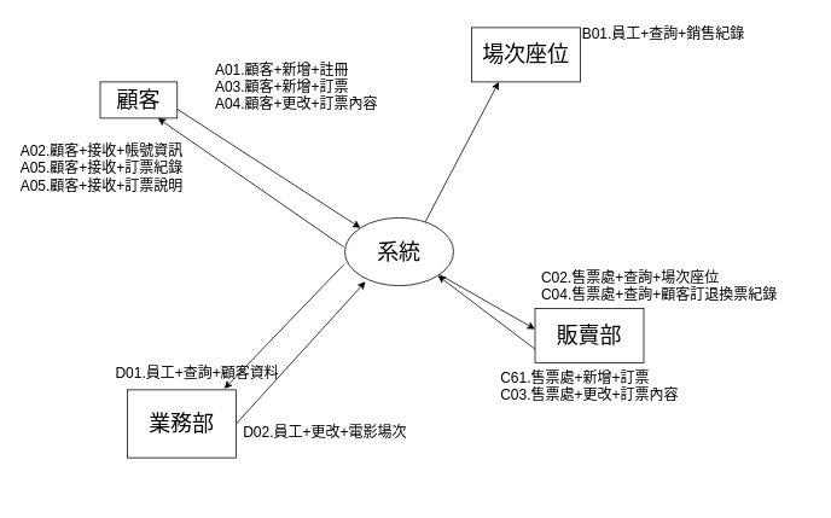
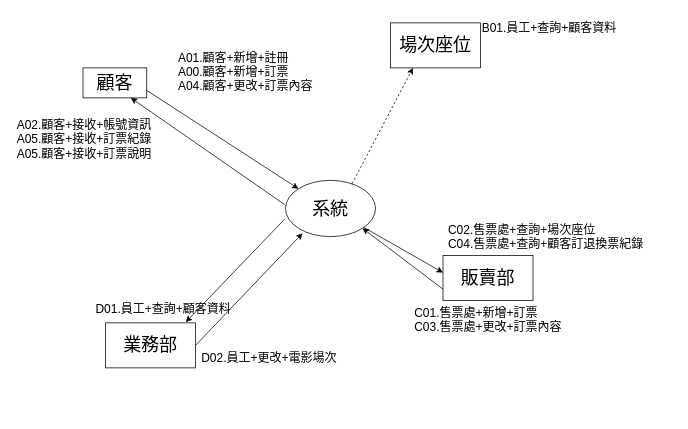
- <mxCell id="11" value="B01.員工+查詢+銷售紀錄" style="text;html=1;strokeColor=none;fillColor=none;align=left;verticalAlign=top;whiteSpace=wrap;rounded=0;fontSize=16;horizontal=1;" vertex="1" parent="1"><mxGeometry x="640" y="20" width="210" height="90" as="geometry" /></mxCell>
+ <mxCell id="11" value="B01.員工+查詢+顧客資料" style="text;html=1;strokeColor=none;fillColor=none;align=left;verticalAlign=top;whiteSpace=wrap;rounded=0;fontSize=16;horizontal=1;" vertex="1" parent="1"><mxGeometry x="640" y="20" width="210" height="90" as="geometry" /></mxCell>
- <mxCell id="7" value="A01.顧客+新增+註冊&lt;br&gt;A03.顧客+新增+訂票&lt;br&gt;A04.顧客+更改+訂票內容" style="text;html=1;strokeColor=none;fillColor=none;align=left;verticalAlign=top;whiteSpace=wrap;rounded=0;fontSize=16;horizontal=1;" vertex="1" parent="1"><mxGeometry x="235" y="60" width="210" height="90" as="geometry" /></mxCell>
+ <mxCell id="7" value="A01.顧客+新增+註冊&lt;br&gt;A00.顧客+新增+訂票&lt;br&gt;A04.顧客+更改+訂票內容" style="text;html=1;strokeColor=none;fillColor=none;align=left;verticalAlign=top;whiteSpace=wrap;rounded=0;fontSize=16;horizontal=1;" vertex="1" parent="1"><mxGeometry x="235" y="60" width="210" height="90" as="geometry" /></mxCell>
- <mxCell id="12" value="" style="endArrow=classic;html=1;fontSize=16;entryX=0.25;entryY=1;entryDx=0;entryDy=0;exitX=0.74;exitY=0.06;exitDx=0;exitDy=0;exitPerimeter=0;" edge="1" parent="1" source="4" target="3"><mxGeometry width="50" height="50" relative="1" as="geometry"><mxPoint x="389" y="293" as="sourcePoint" /><mxPoint x="210" y="160" as="targetPoint" /></mxGeometry></mxCell>
+ <mxCell id="12" value="" style="endArrow=classic;html=1;fontSize=16;entryX=0.25;entryY=1;entryDx=0;entryDy=0;exitX=0.74;exitY=0.06;exitDx=0;exitDy=0;exitPerimeter=0;dashed=1;" edge="1" parent="1" source="4" target="3"><mxGeometry width="50" height="50" relative="1" as="geometry"><mxPoint x="389" y="293" as="sourcePoint" /><mxPoint x="210" y="160" as="targetPoint" /></mxGeometry></mxCell>
- <mxCell id="14" value="C61.售票處+新增+訂票&lt;br&gt;C03.售票處+更改+訂票內容" style="text;html=1;strokeColor=none;fillColor=none;align=left;verticalAlign=top;whiteSpace=wrap;rounded=0;fontSize=16;horizontal=1;" vertex="1" parent="1"><mxGeometry x="550" y="400" width="210" height="90" as="geometry" /></mxCell>
+ <mxCell id="14" value="C01.售票處+新增+訂票&lt;br&gt;C03.售票處+更改+訂票內容" style="text;html=1;strokeColor=none;fillColor=none;align=left;verticalAlign=top;whiteSpace=wrap;rounded=0;fontSize=16;horizontal=1;" vertex="1" parent="1"><mxGeometry x="550" y="400" width="210" height="90" as="geometry" /></mxCell>
- <mxCell id="6" value="&lt;font style=&quot;font-size: 24px&quot;&gt;業務部&lt;/font&gt;" style="rounded=0;whiteSpace=wrap;html=1;" vertex="1" parent="1"><mxGeometry x="140" y="430" width="120" height="75" as="geometry" /></mxCell>
+ <mxCell id="6" value="&lt;font style=&quot;font-size: 24px&quot;&gt;業務部&lt;/font&gt;" style="rounded=0;whiteSpace=wrap;html=1;" vertex="1" parent="1"><mxGeometry x="140" y="430" width="120" height="60" as="geometry" /></mxCell>
